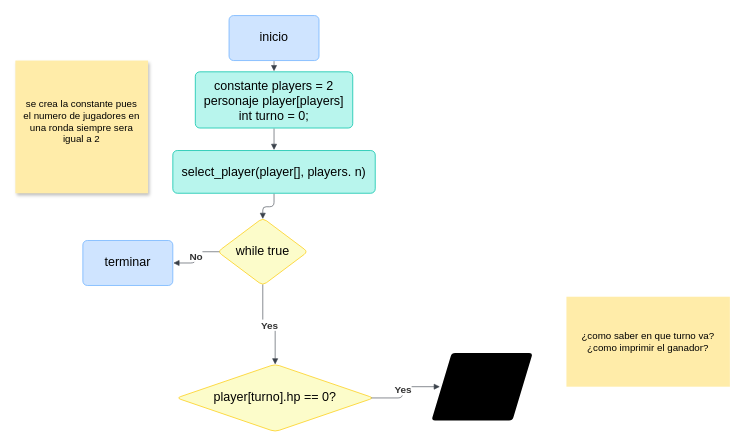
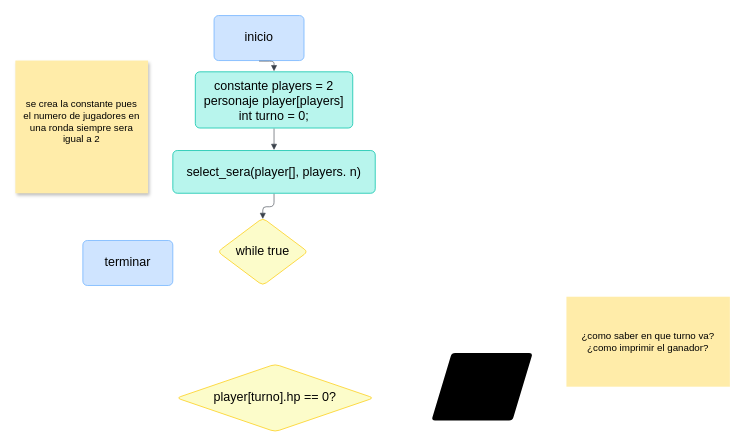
- <mxCell id="3" value="inicio " style="html=1;overflow=block;blockSpacing=1;whiteSpace=wrap;fontSize=16.7;spacing=3.8;strokeColor=#6db1ff;strokeOpacity=100;fillOpacity=100;rounded=1;absoluteArcSize=1;arcSize=12;fillColor=#cfe4ff;strokeWidth=NaN;lucidId=2.ifzTGdsG4o;" vertex="1" parent="1"><mxGeometry x="305" y="20" width="120" height="60" as="geometry" /></mxCell>
+ <mxCell id="3" value="inicio " style="html=1;overflow=block;blockSpacing=1;whiteSpace=wrap;fontSize=16.7;spacing=3.8;strokeColor=#6db1ff;strokeOpacity=100;fillOpacity=100;rounded=1;absoluteArcSize=1;arcSize=12;fillColor=#cfe4ff;strokeWidth=NaN;lucidId=2.ifzTGdsG4o;" vertex="1" parent="1"><mxGeometry x="285" y="20" width="120" height="60" as="geometry" /></mxCell>
- <mxCell id="7" value="select_player(player[], players. n)" style="html=1;overflow=block;blockSpacing=1;whiteSpace=wrap;fontSize=16.7;spacing=9;strokeColor=#00c2a8;strokeOpacity=100;fillOpacity=100;rounded=1;absoluteArcSize=1;arcSize=12;fillColor=#b8f5ed;strokeWidth=NaN;lucidId=HajfH8OLkU8W;" vertex="1" parent="1"><mxGeometry x="230" y="200" width="270" height="57" as="geometry" /></mxCell>
+ <mxCell id="7" value="select_sera(player[], players. n)" style="html=1;overflow=block;blockSpacing=1;whiteSpace=wrap;fontSize=16.7;spacing=9;strokeColor=#00c2a8;strokeOpacity=100;fillOpacity=100;rounded=1;absoluteArcSize=1;arcSize=12;fillColor=#b8f5ed;strokeWidth=NaN;lucidId=HajfH8OLkU8W;" vertex="1" parent="1"><mxGeometry x="230" y="200" width="270" height="57" as="geometry" /></mxCell>
- <mxCell id="12" value="" style="html=1;jettySize=18;whiteSpace=wrap;fontSize=13.3;fontColor=#333333;fontStyle=1;strokeColor=#3a414a;strokeOpacity=100;strokeWidth=0.8;rounded=1;arcSize=12;edgeStyle=orthogonalEdgeStyle;startArrow=none;endArrow=block;endFill=1;exitX=0.019;exitY=0.5;exitPerimeter=0;entryX=1.006;entryY=0.5;entryPerimeter=0;lucidId=Vejf.2.pwwT7;" edge="1" parent="1" source="9" target="15"><mxGeometry width="100" height="100" relative="1" as="geometry"><Array as="points" /></mxGeometry></mxCell>
- <mxCell id="13" value="No" style="text;html=1;resizable=0;labelBackgroundColor=default;align=center;verticalAlign=middle;fontStyle=1;fontColor=#333333;fontSize=13.3;" vertex="1" parent="12"><mxGeometry relative="1" as="geometry" /></mxCell>
- <mxCell id="15" value="terminar" style="html=1;overflow=block;blockSpacing=1;whiteSpace=wrap;fontSize=16.7;spacing=3.8;strokeColor=#6db1ff;strokeOpacity=100;fillOpacity=100;rounded=1;absoluteArcSize=1;arcSize=12;fillColor=#cfe4ff;strokeWidth=NaN;lucidId=FfjfdtA3SWQb;dashed=1;" vertex="1" parent="1"><mxGeometry x="110" y="320" width="120" height="60" as="geometry" /></mxCell>
+ <mxCell id="15" value="terminar" style="html=1;overflow=block;blockSpacing=1;whiteSpace=wrap;fontSize=16.7;spacing=3.8;strokeColor=#6db1ff;strokeOpacity=100;fillOpacity=100;rounded=1;absoluteArcSize=1;arcSize=12;fillColor=#cfe4ff;strokeWidth=NaN;lucidId=FfjfdtA3SWQb;" vertex="1" parent="1"><mxGeometry x="110" y="320" width="120" height="60" as="geometry" /></mxCell>
- <mxCell id="10" value="" style="html=1;jettySize=18;whiteSpace=wrap;fontSize=13.3;fontColor=#333333;fontStyle=1;strokeColor=#3a414a;strokeOpacity=100;strokeWidth=0.8;rounded=1;arcSize=12;edgeStyle=orthogonalEdgeStyle;startArrow=none;endArrow=block;endFill=1;exitX=0.5;exitY=0.986;exitPerimeter=0;entryX=0.5;entryY=0.003;entryPerimeter=0;lucidId=Sejf-nCVQEBm;" edge="1" parent="1" source="9" target="14"><mxGeometry width="100" height="100" relative="1" as="geometry"><Array as="points" /></mxGeometry></mxCell>
- <mxCell id="11" value="Yes" style="text;html=1;resizable=0;labelBackgroundColor=default;align=center;verticalAlign=middle;fontStyle=1;fontColor=#333333;fontSize=13.3;" vertex="1" parent="10"><mxGeometry relative="1" as="geometry" /></mxCell>
- <mxCell id="16" value="" style="html=1;jettySize=18;whiteSpace=wrap;fontSize=13.3;fontColor=#333333;fontStyle=1;strokeColor=#3a414a;strokeOpacity=100;strokeWidth=0.8;rounded=1;arcSize=12;edgeStyle=orthogonalEdgeStyle;startArrow=none;endArrow=block;endFill=1;exitX=0.987;exitY=0.5;exitPerimeter=0;entryX=0.083;entryY=0.5;entryPerimeter=0;lucidId=~fjfyJ2j1AeL;" edge="1" parent="1" source="14" target="18"><mxGeometry width="100" height="100" relative="1" as="geometry"><Array as="points" /></mxGeometry></mxCell>
- <mxCell id="17" value="Yes" style="text;html=1;resizable=0;labelBackgroundColor=default;align=center;verticalAlign=middle;fontStyle=1;fontColor=#333333;fontSize=13.3;" vertex="1" parent="16"><mxGeometry relative="1" as="geometry" /></mxCell>
